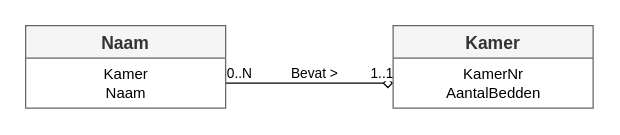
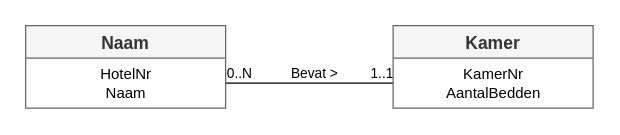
- <mxCell id="7" value="Kamer&lt;br&gt;Naam" style="text;html=1;align=center;verticalAlign=middle;resizable=0;points=[];autosize=1;strokeColor=none;fillColor=none;" vertex="1" parent="6"><mxGeometry y="26" width="160" height="40" as="geometry" /></mxCell>
+ <mxCell id="7" value="HotelNr&lt;br&gt;Naam" style="text;html=1;align=center;verticalAlign=middle;resizable=0;points=[];autosize=1;strokeColor=none;fillColor=none;" vertex="1" parent="6"><mxGeometry y="26" width="160" height="40" as="geometry" /></mxCell>
- <mxCell id="2" value="" style="edgeStyle=orthogonalEdgeStyle;rounded=0;orthogonalLoop=1;jettySize=auto;html=1;endArrow=diamond;endFill=0;" edge="1" parent="1" source="6" target="9"><mxGeometry relative="1" as="geometry"><Array as="points"><mxPoint x="200" y="66" /><mxPoint x="200" y="66" /></Array></mxGeometry></mxCell>
+ <mxCell id="2" value="" style="edgeStyle=orthogonalEdgeStyle;rounded=0;orthogonalLoop=1;jettySize=auto;html=1;endArrow=none;endFill=0;" edge="1" parent="1" source="6" target="9"><mxGeometry relative="1" as="geometry"><Array as="points"><mxPoint x="200" y="66" /><mxPoint x="200" y="66" /></Array></mxGeometry></mxCell>
